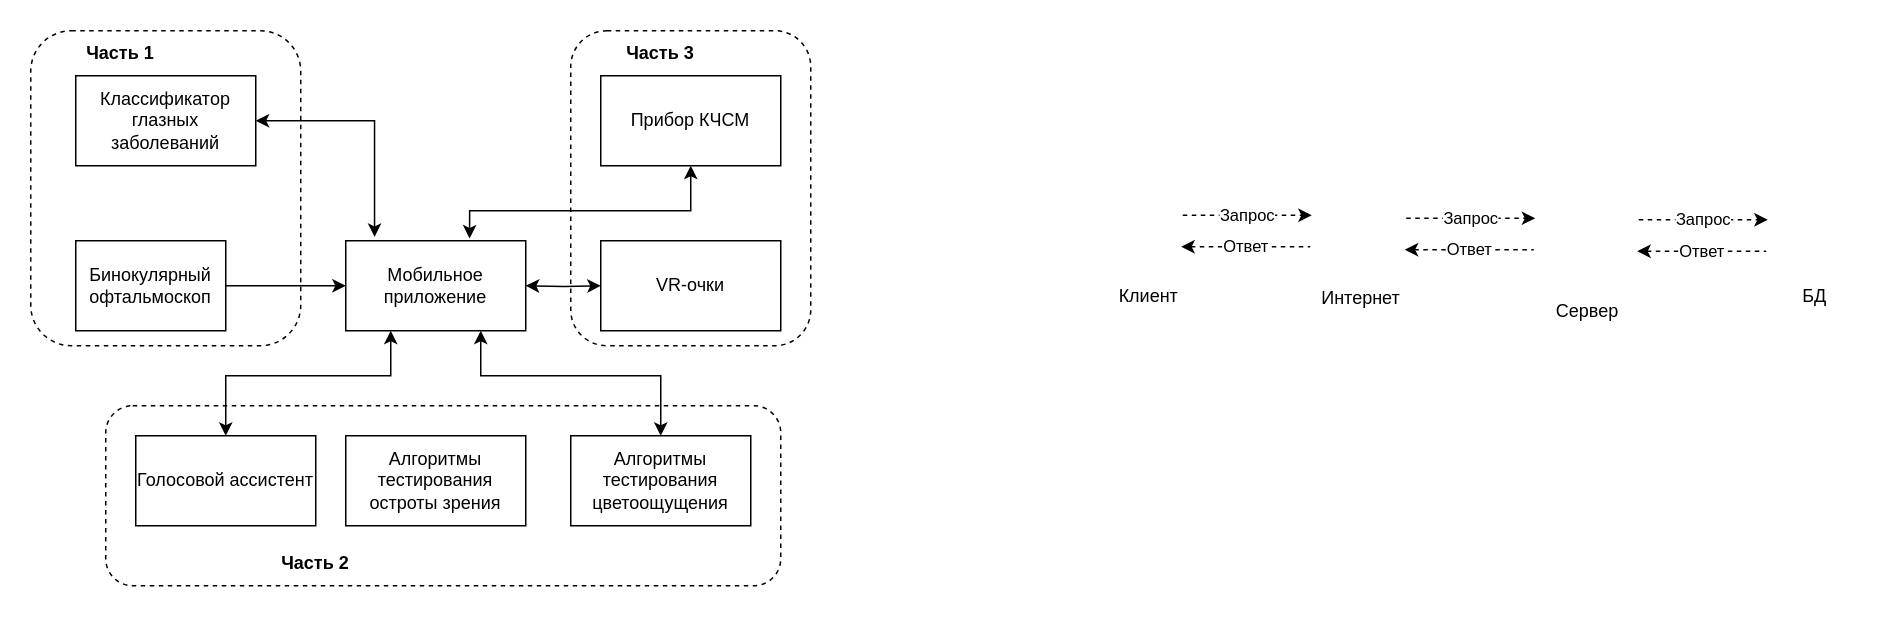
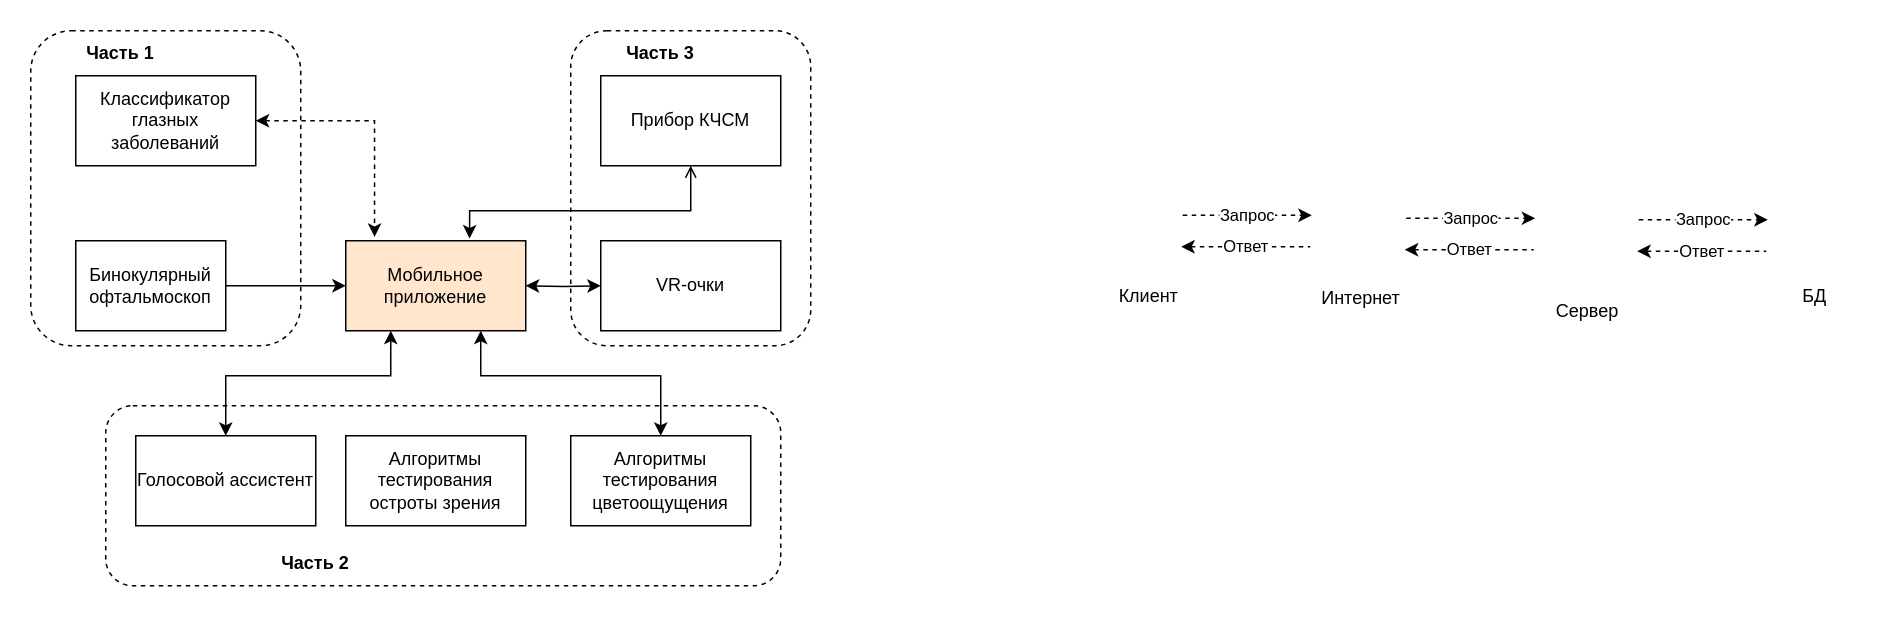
- <mxCell id="13" value="" style="endArrow=classic;startArrow=classic;html=1;rounded=0;exitX=1;exitY=0.5;exitDx=0;exitDy=0;entryX=0.16;entryY=-0.043;entryDx=0;entryDy=0;entryPerimeter=0;edgeStyle=orthogonalEdgeStyle;" edge="1" parent="1" source="6" target="5"><mxGeometry width="50" height="50" relative="1" as="geometry"><mxPoint x="250" y="340" as="sourcePoint" /><mxPoint x="300" y="290" as="targetPoint" /></mxGeometry></mxCell>
+ <mxCell id="13" value="" style="endArrow=classic;startArrow=classic;html=1;rounded=0;exitX=1;exitY=0.5;exitDx=0;exitDy=0;entryX=0.16;entryY=-0.043;entryDx=0;entryDy=0;entryPerimeter=0;edgeStyle=orthogonalEdgeStyle;dashed=1;" edge="1" parent="1" source="6" target="5"><mxGeometry width="50" height="50" relative="1" as="geometry"><mxPoint x="250" y="340" as="sourcePoint" /><mxPoint x="300" y="290" as="targetPoint" /></mxGeometry></mxCell>
- <mxCell id="17" value="" style="endArrow=classic;startArrow=classic;html=1;rounded=0;entryX=0.5;entryY=1;entryDx=0;entryDy=0;edgeStyle=orthogonalEdgeStyle;exitX=0.688;exitY=-0.025;exitDx=0;exitDy=0;exitPerimeter=0;" edge="1" parent="1" source="5" target="9"><mxGeometry width="50" height="50" relative="1" as="geometry"><mxPoint x="330" y="230" as="sourcePoint" /><mxPoint x="400" y="280" as="targetPoint" /><Array as="points"><mxPoint x="313" y="140" /><mxPoint x="460" y="140" /></Array></mxGeometry></mxCell>
+ <mxCell id="17" value="" style="endArrow=open;startArrow=classic;html=1;rounded=0;entryX=0.5;entryY=1;entryDx=0;entryDy=0;edgeStyle=orthogonalEdgeStyle;exitX=0.688;exitY=-0.025;exitDx=0;exitDy=0;exitPerimeter=0;" edge="1" parent="1" source="5" target="9"><mxGeometry width="50" height="50" relative="1" as="geometry"><mxPoint x="330" y="230" as="sourcePoint" /><mxPoint x="400" y="280" as="targetPoint" /><Array as="points"><mxPoint x="313" y="140" /><mxPoint x="460" y="140" /></Array></mxGeometry></mxCell>
- <mxCell id="5" value="Мобильное приложение" style="rounded=0;whiteSpace=wrap;html=1;" vertex="1" parent="1"><mxGeometry x="230" y="160" width="120" height="60" as="geometry" /></mxCell>
+ <mxCell id="5" value="Мобильное приложение" style="rounded=0;whiteSpace=wrap;html=1;fillColor=#ffe6cc;" vertex="1" parent="1"><mxGeometry x="230" y="160" width="120" height="60" as="geometry" /></mxCell>
